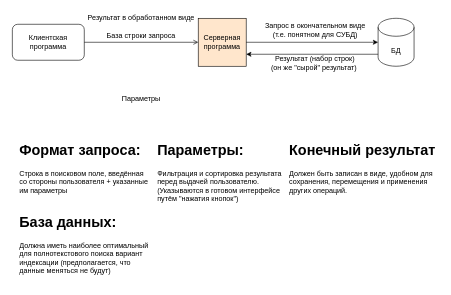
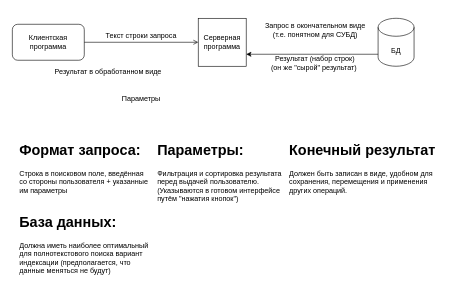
- <mxCell id="12" value="Результат в обработанном виде" style="text;html=1;align=center;verticalAlign=middle;whiteSpace=wrap;rounded=0;" parent="1" vertex="1"><mxGeometry x="140" y="20" width="190" height="20" as="geometry" /></mxCell>
+ <mxCell id="12" value="Результат в обработанном виде" style="text;html=1;align=center;verticalAlign=middle;whiteSpace=wrap;rounded=0;" parent="1" vertex="1"><mxGeometry x="85" y="110" width="190" height="20" as="geometry" /></mxCell>
- <mxCell id="10" value="База строки запроса" style="text;html=1;align=center;verticalAlign=middle;whiteSpace=wrap;rounded=0;" parent="1" vertex="1"><mxGeometry x="140" y="50" width="190" height="20" as="geometry" /></mxCell>
+ <mxCell id="10" value="Текст строки запроса" style="text;html=1;align=center;verticalAlign=middle;whiteSpace=wrap;rounded=0;" parent="1" vertex="1"><mxGeometry x="140" y="50" width="190" height="20" as="geometry" /></mxCell>
- <mxCell id="2" value="Серверная программа" style="whiteSpace=wrap;html=1;aspect=fixed;fillColor=#ffe6cc;" parent="1" vertex="1"><mxGeometry x="330" y="30" width="80" height="80" as="geometry" /></mxCell>
+ <mxCell id="2" value="Серверная программа" style="whiteSpace=wrap;html=1;aspect=fixed;" parent="1" vertex="1"><mxGeometry x="330" y="30" width="80" height="80" as="geometry" /></mxCell>
- <mxCell id="4" value="" style="endArrow=classic;html=1;rounded=0;entryX=0;entryY=0;entryDx=0;entryDy=0;exitX=1;exitY=0.5;exitDx=0;exitDy=0;" parent="1" source="2" target="7" edge="1"><mxGeometry width="50" height="50" relative="1" as="geometry"><mxPoint x="415" y="70" as="sourcePoint" /><mxPoint x="635" y="70" as="targetPoint" /></mxGeometry></mxCell>
